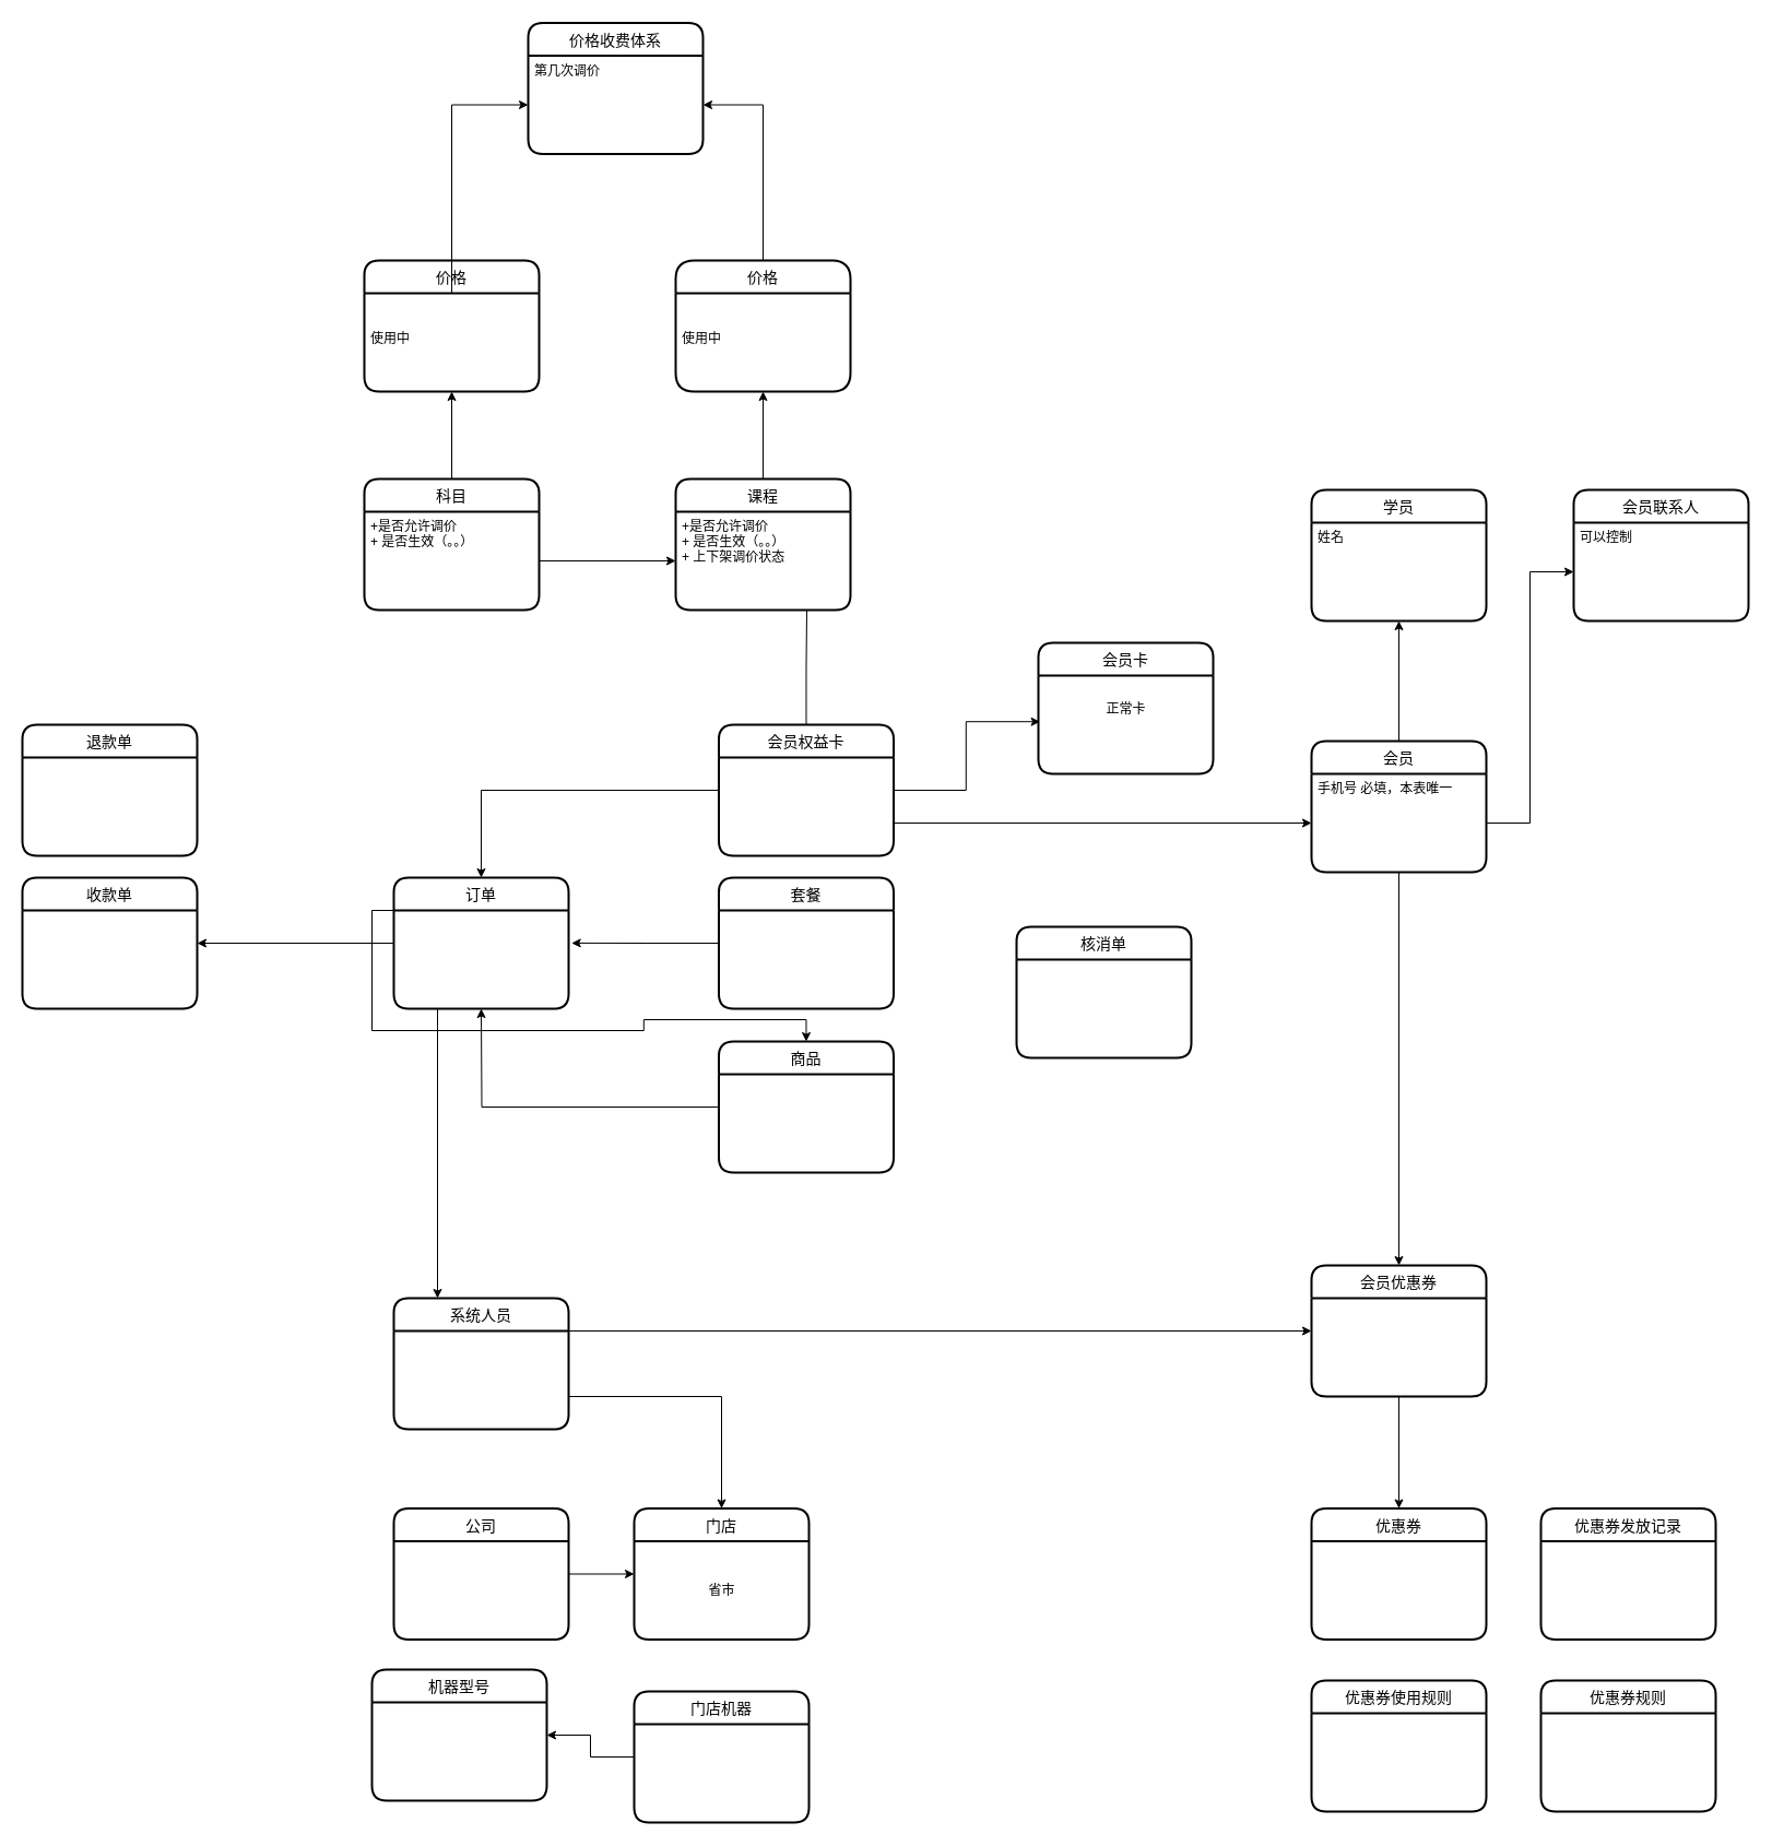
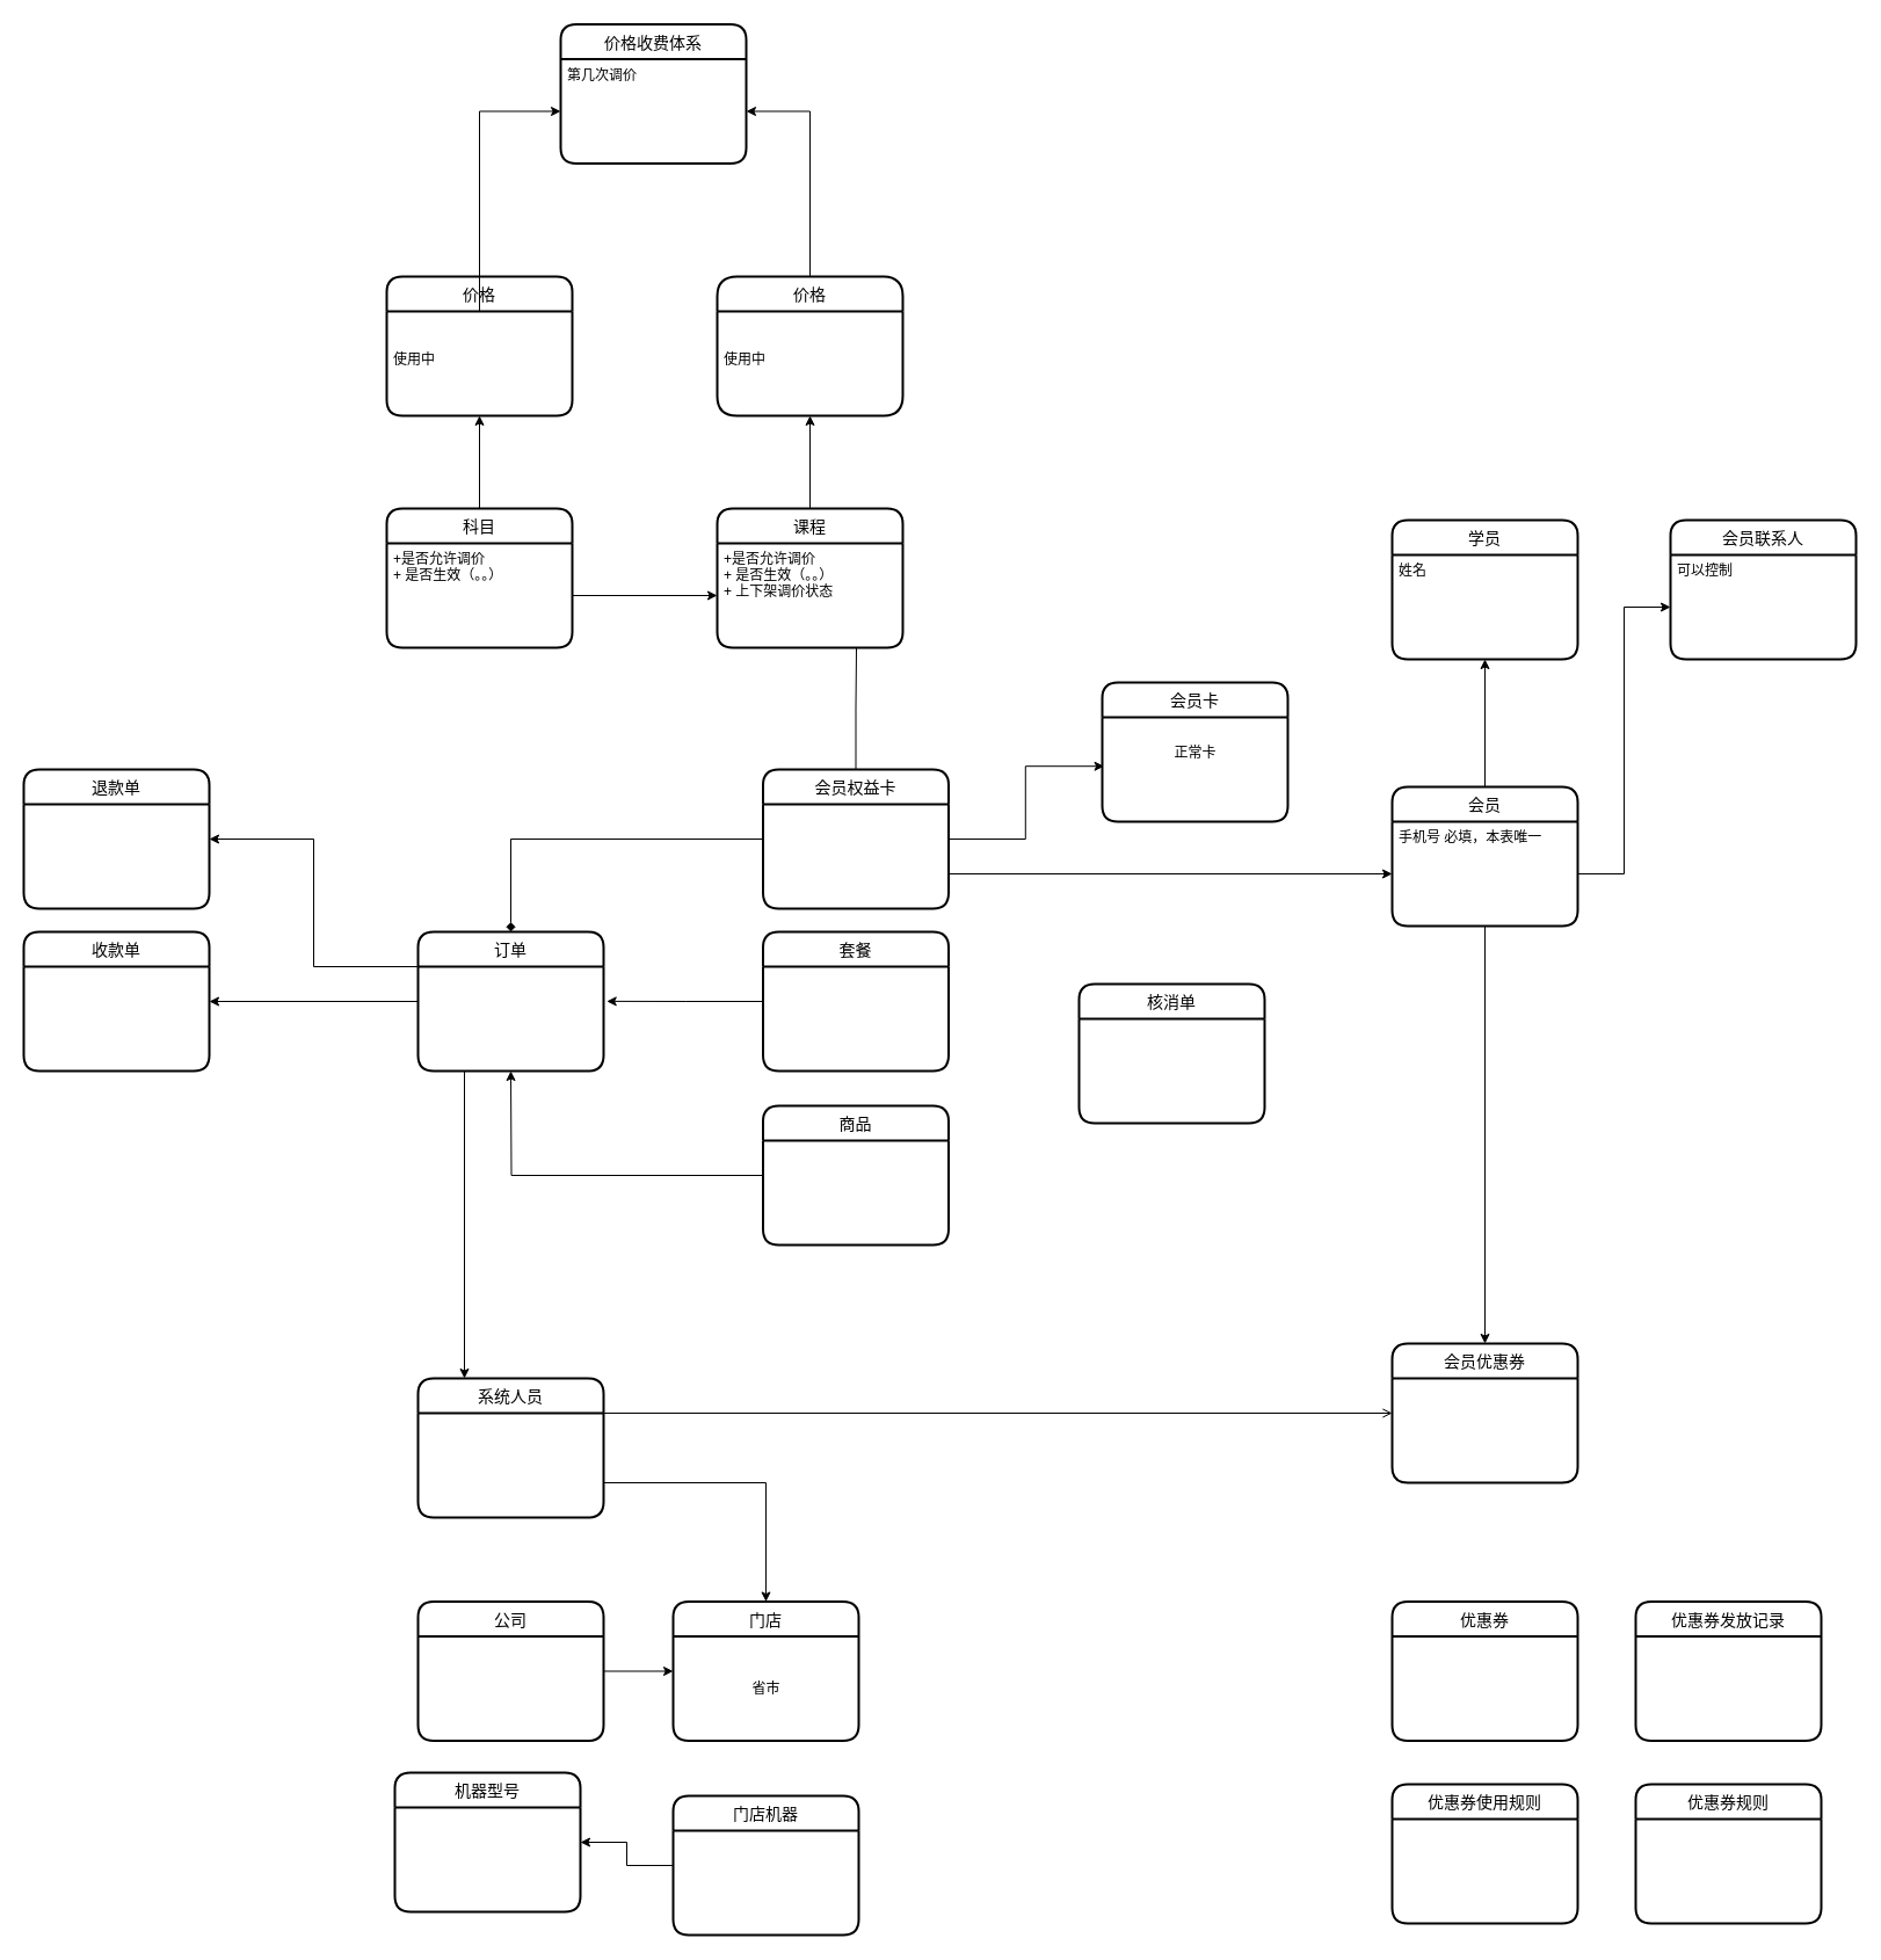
- <mxCell id="41" style="edgeStyle=orthogonalEdgeStyle;rounded=0;orthogonalLoop=1;jettySize=auto;html=1;entryX=0.5;entryY=0;entryDx=0;entryDy=0;exitX=0;exitY=0.5;exitDx=0;exitDy=0;" parent="1" target="40" edge="1" source="52"><mxGeometry relative="1" as="geometry"><mxPoint x="657.5" y="733" as="sourcePoint" /></mxGeometry></mxCell>
+ <mxCell id="41" style="edgeStyle=orthogonalEdgeStyle;rounded=0;orthogonalLoop=1;jettySize=auto;html=1;entryX=0.5;entryY=0;entryDx=0;entryDy=0;exitX=0;exitY=0.5;exitDx=0;exitDy=0;endArrow=diamond;" parent="1" target="40" edge="1" source="52"><mxGeometry relative="1" as="geometry"><mxPoint x="657.5" y="733" as="sourcePoint" /></mxGeometry></mxCell>
- <mxCell id="39" style="edgeStyle=orthogonalEdgeStyle;rounded=0;orthogonalLoop=1;jettySize=auto;html=1;exitX=0;exitY=0.25;exitDx=0;exitDy=0;" edge="1" parent="1" source="40" target="33"><mxGeometry relative="1" as="geometry"><mxPoint x="350" y="845.5" as="sourcePoint" /></mxGeometry></mxCell>
+ <mxCell id="39" style="edgeStyle=orthogonalEdgeStyle;rounded=0;orthogonalLoop=1;jettySize=auto;html=1;entryX=1;entryY=0.5;entryDx=0;entryDy=0;exitX=0;exitY=0.25;exitDx=0;exitDy=0;" edge="1" parent="1" source="40" target="43"><mxGeometry relative="1" as="geometry"><mxPoint x="350" y="845.5" as="sourcePoint" /></mxGeometry></mxCell>
- <mxCell id="55" style="edgeStyle=orthogonalEdgeStyle;rounded=0;orthogonalLoop=1;jettySize=auto;html=1;exitX=1;exitY=0.25;exitDx=0;exitDy=0;entryX=0;entryY=0.5;entryDx=0;entryDy=0;" edge="1" parent="1" source="56" target="58"><mxGeometry relative="1" as="geometry" /></mxCell>
+ <mxCell id="55" style="edgeStyle=orthogonalEdgeStyle;rounded=0;orthogonalLoop=1;jettySize=auto;html=1;exitX=1;exitY=0.25;exitDx=0;exitDy=0;entryX=0;entryY=0.5;entryDx=0;entryDy=0;endArrow=open;" edge="1" parent="1" source="56" target="58"><mxGeometry relative="1" as="geometry" /></mxCell>
- <mxCell id="57" style="edgeStyle=orthogonalEdgeStyle;rounded=0;orthogonalLoop=1;jettySize=auto;html=1;exitX=0.5;exitY=1;exitDx=0;exitDy=0;" edge="1" parent="1" source="58" target="45"><mxGeometry relative="1" as="geometry" /></mxCell>
